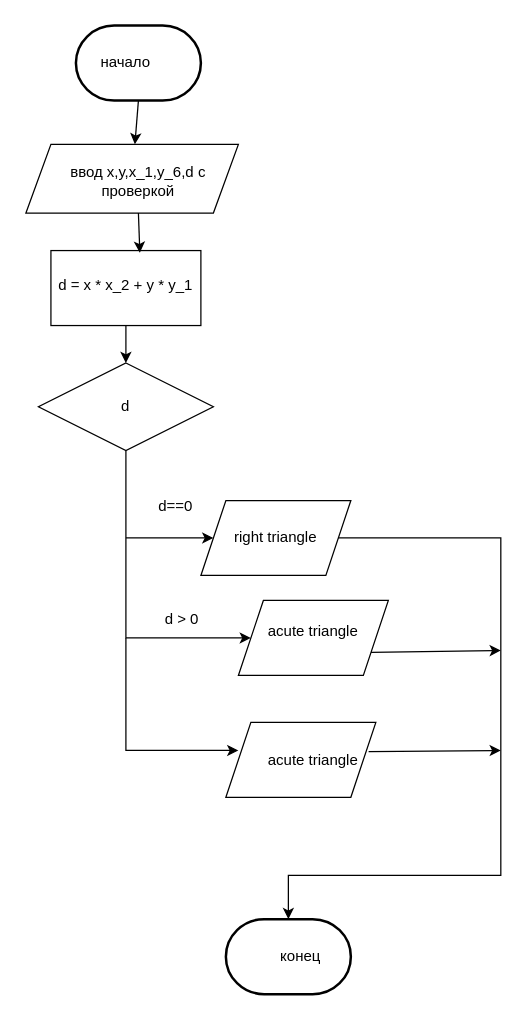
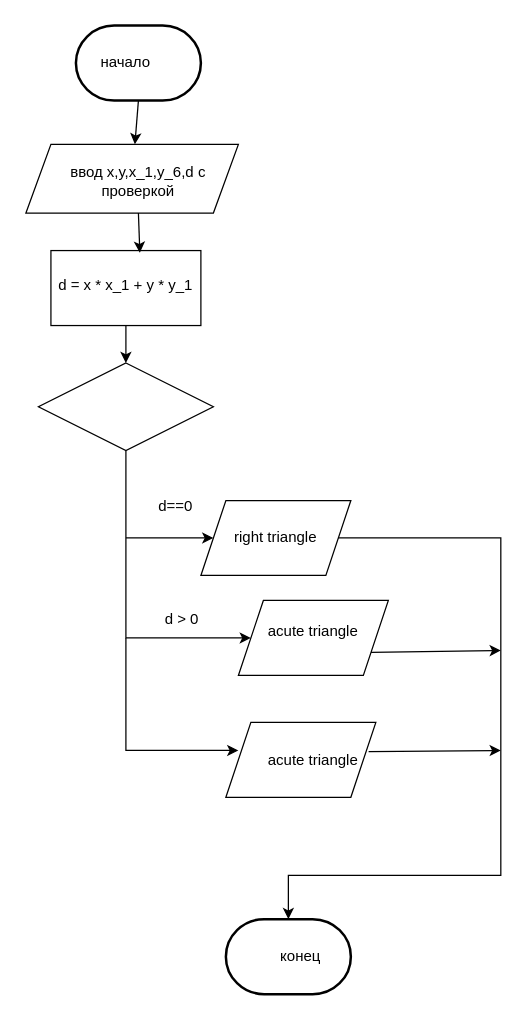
- <mxCell id="13" value="d = x * x_2 + y * y_1" style="text;html=1;strokeColor=none;fillColor=none;align=center;verticalAlign=middle;whiteSpace=wrap;rounded=0;" vertex="1" parent="1"><mxGeometry x="40" y="210" width="120" height="35" as="geometry" /></mxCell>
+ <mxCell id="13" value="d = x * x_1 + y * y_1" style="text;html=1;strokeColor=none;fillColor=none;align=center;verticalAlign=middle;whiteSpace=wrap;rounded=0;" vertex="1" parent="1"><mxGeometry x="40" y="210" width="120" height="35" as="geometry" /></mxCell>
- <mxCell id="16" value="d" style="text;html=1;strokeColor=none;fillColor=none;align=center;verticalAlign=middle;whiteSpace=wrap;rounded=0;" vertex="1" parent="1"><mxGeometry x="70" y="310" width="60" height="30" as="geometry" /></mxCell>
